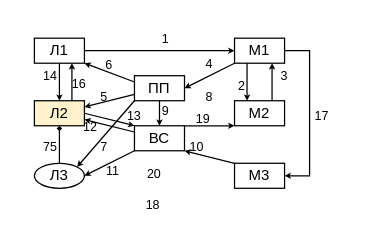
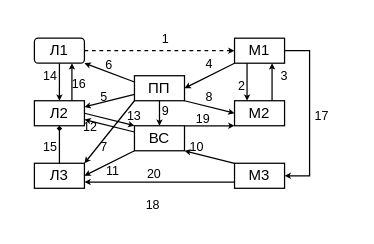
- <mxCell id="4" value="Л1" style="rounded=0;whiteSpace=wrap;html=1;" vertex="1" parent="1"><mxGeometry x="27" y="30" width="40" height="20" as="geometry" /></mxCell>
+ <mxCell id="4" value="Л1" style="whiteSpace=wrap;html=1;rounded=1;" vertex="1" parent="1"><mxGeometry x="27" y="30" width="40" height="20" as="geometry" /></mxCell>
- <mxCell id="2" style="edgeStyle=orthogonalEdgeStyle;rounded=0;orthogonalLoop=1;jettySize=auto;html=1;entryX=0;entryY=0.5;entryDx=0;entryDy=0;endArrow=classic;endFill=1;endSize=2;" edge="1" parent="1" source="4" target="7"><mxGeometry relative="1" as="geometry" /></mxCell>
+ <mxCell id="2" style="edgeStyle=orthogonalEdgeStyle;rounded=0;orthogonalLoop=1;jettySize=auto;html=1;entryX=0;entryY=0.5;entryDx=0;entryDy=0;endArrow=classic;endFill=1;endSize=2;dashed=1;" edge="1" parent="1" source="4" target="7"><mxGeometry relative="1" as="geometry" /></mxCell>
+ <mxCell id="25" style="rounded=0;orthogonalLoop=1;jettySize=auto;html=1;entryX=0;entryY=0.5;entryDx=0;entryDy=0;endArrow=classic;endFill=1;endSize=2;exitX=1;exitY=1;exitDx=0;exitDy=0;" edge="1" parent="1" source="10" target="8"><mxGeometry relative="1" as="geometry"><mxPoint x="117" y="90" as="sourcePoint" /><mxPoint x="77" y="140" as="targetPoint" /></mxGeometry></mxCell>
- <mxCell id="5" value="Л2" style="rounded=0;whiteSpace=wrap;html=1;fillColor=#fff2cc;" vertex="1" parent="1"><mxGeometry x="27" y="80" width="40" height="20" as="geometry" /></mxCell>
+ <mxCell id="5" value="Л2" style="rounded=0;whiteSpace=wrap;html=1;" vertex="1" parent="1"><mxGeometry x="27" y="80" width="40" height="20" as="geometry" /></mxCell>
- <mxCell id="39" value="&lt;font style=&quot;font-size: 10px&quot;&gt;75&lt;/font&gt;" style="text;html=1;strokeColor=none;fillColor=none;align=center;verticalAlign=middle;whiteSpace=wrap;rounded=0;strokeWidth=1;fontSize=10;" vertex="1" parent="1"><mxGeometry x="20" y="107" width="40" height="20" as="geometry" /></mxCell>
+ <mxCell id="39" value="&lt;font style=&quot;font-size: 10px&quot;&gt;15&lt;/font&gt;" style="text;html=1;strokeColor=none;fillColor=none;align=center;verticalAlign=middle;whiteSpace=wrap;rounded=0;strokeWidth=1;fontSize=10;" vertex="1" parent="1"><mxGeometry x="20" y="107" width="40" height="20" as="geometry" /></mxCell>
- <mxCell id="6" value="Л3" style="ellipse;whiteSpace=wrap;html=1;" vertex="1" parent="1"><mxGeometry x="27" y="130" width="40" height="20" as="geometry" /></mxCell>
+ <mxCell id="6" value="Л3" style="rounded=0;whiteSpace=wrap;html=1;" vertex="1" parent="1"><mxGeometry x="27" y="130" width="40" height="20" as="geometry" /></mxCell>
+ <mxCell id="47" style="rounded=0;orthogonalLoop=1;jettySize=auto;html=1;entryX=1;entryY=0.75;entryDx=0;entryDy=0;endArrow=classic;endFill=1;endSize=2;exitX=0;exitY=0.75;exitDx=0;exitDy=0;" edge="1" parent="1" source="9" target="6"><mxGeometry relative="1" as="geometry"><mxPoint x="197" y="140" as="sourcePoint" /><mxPoint x="157" y="130" as="targetPoint" /></mxGeometry></mxCell>
